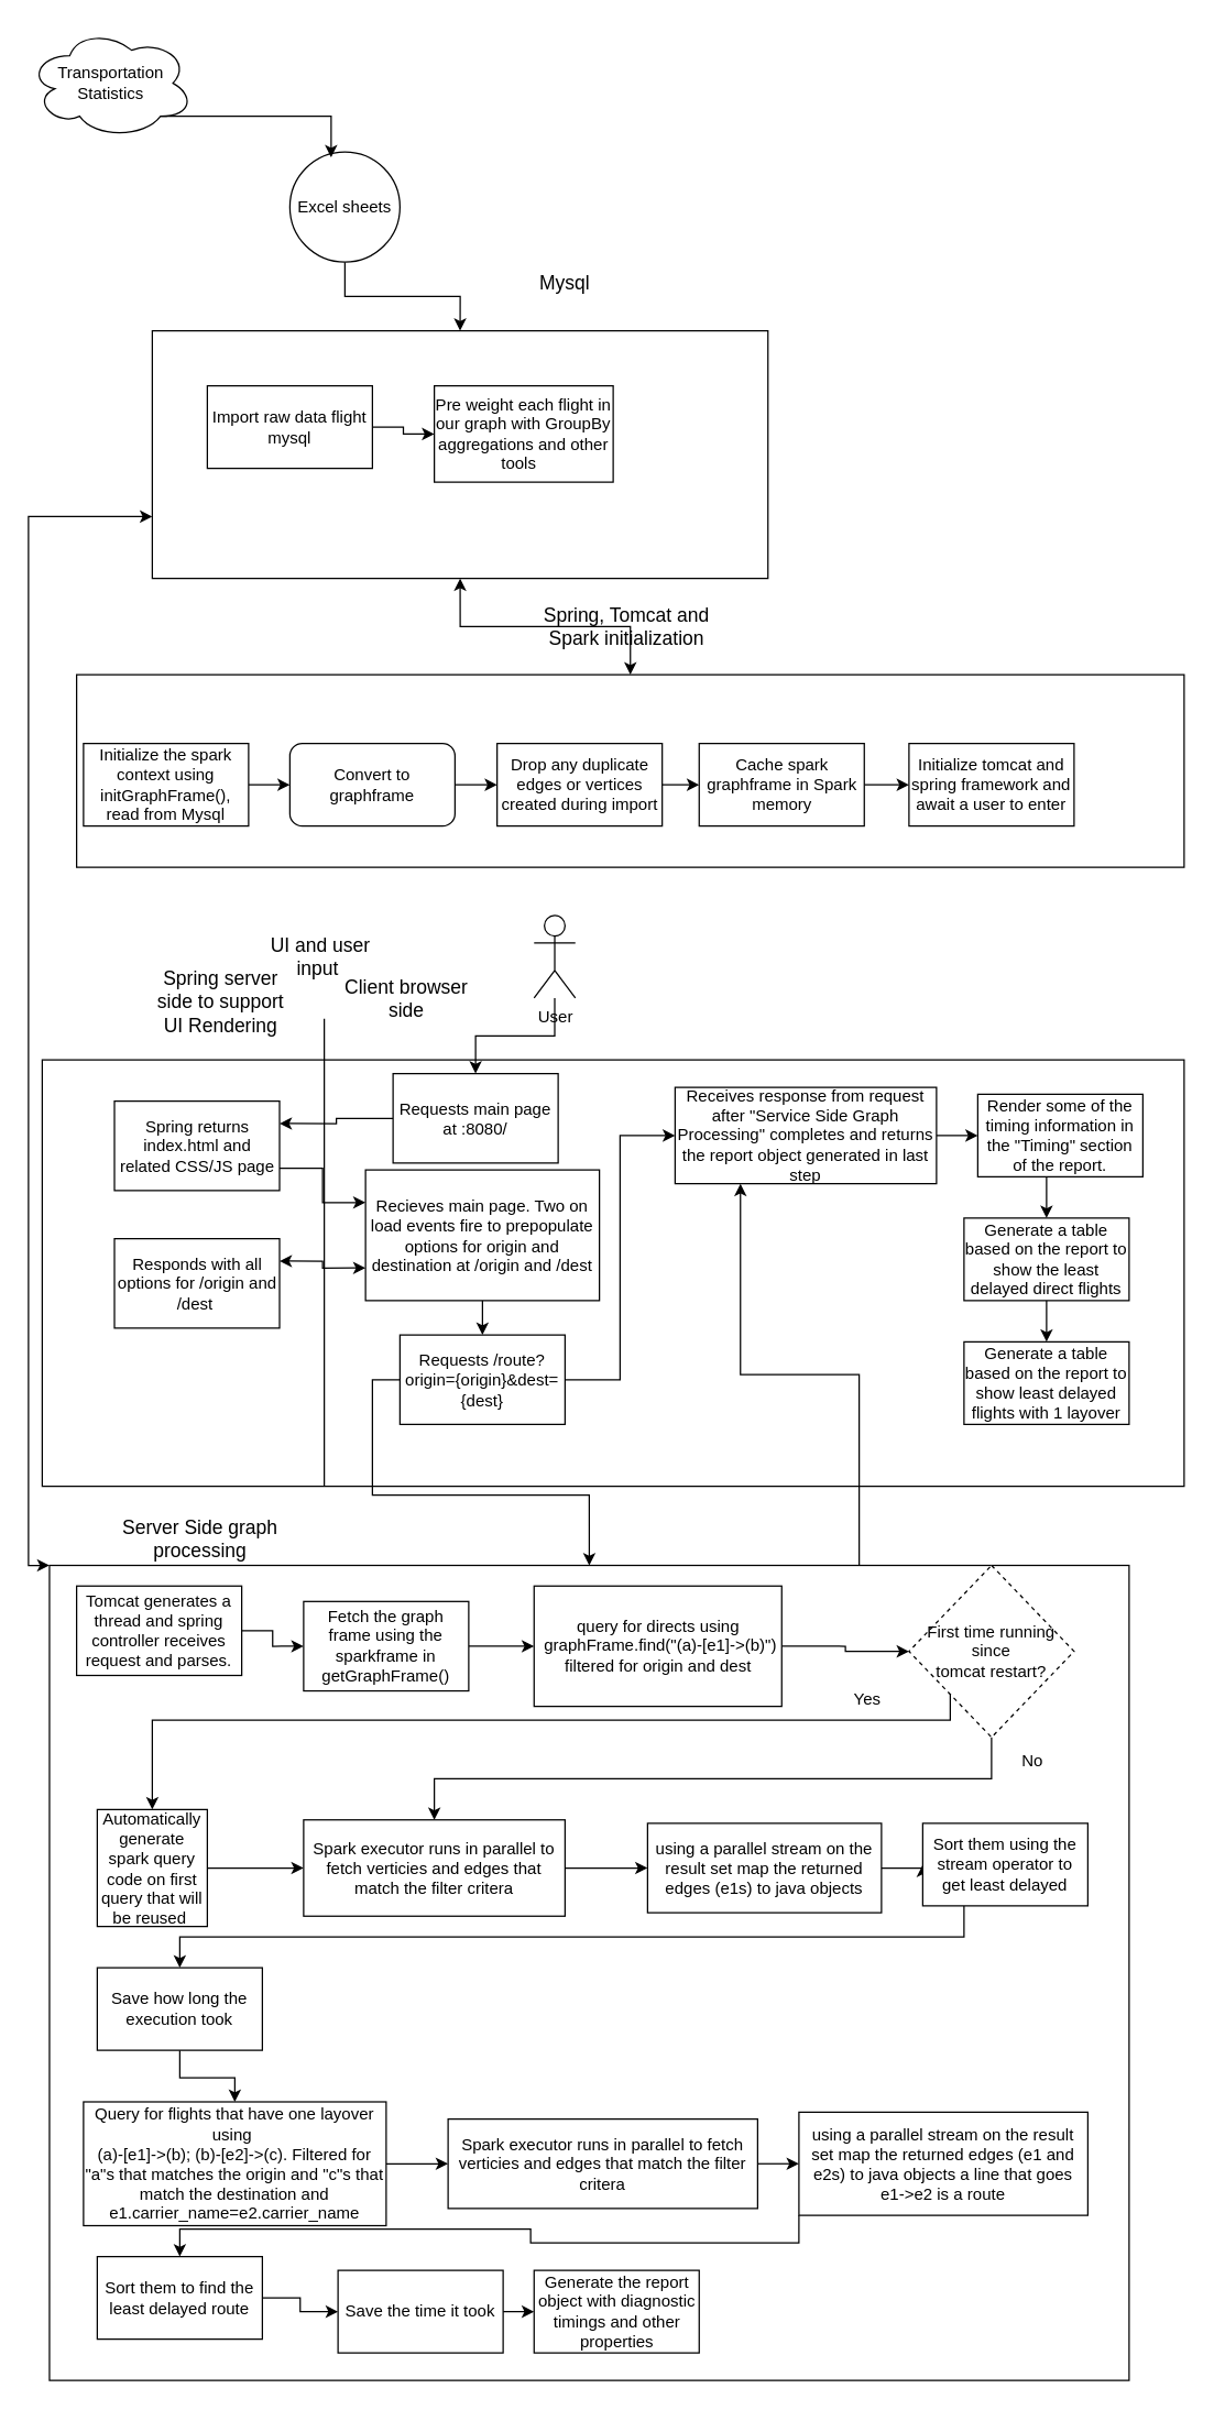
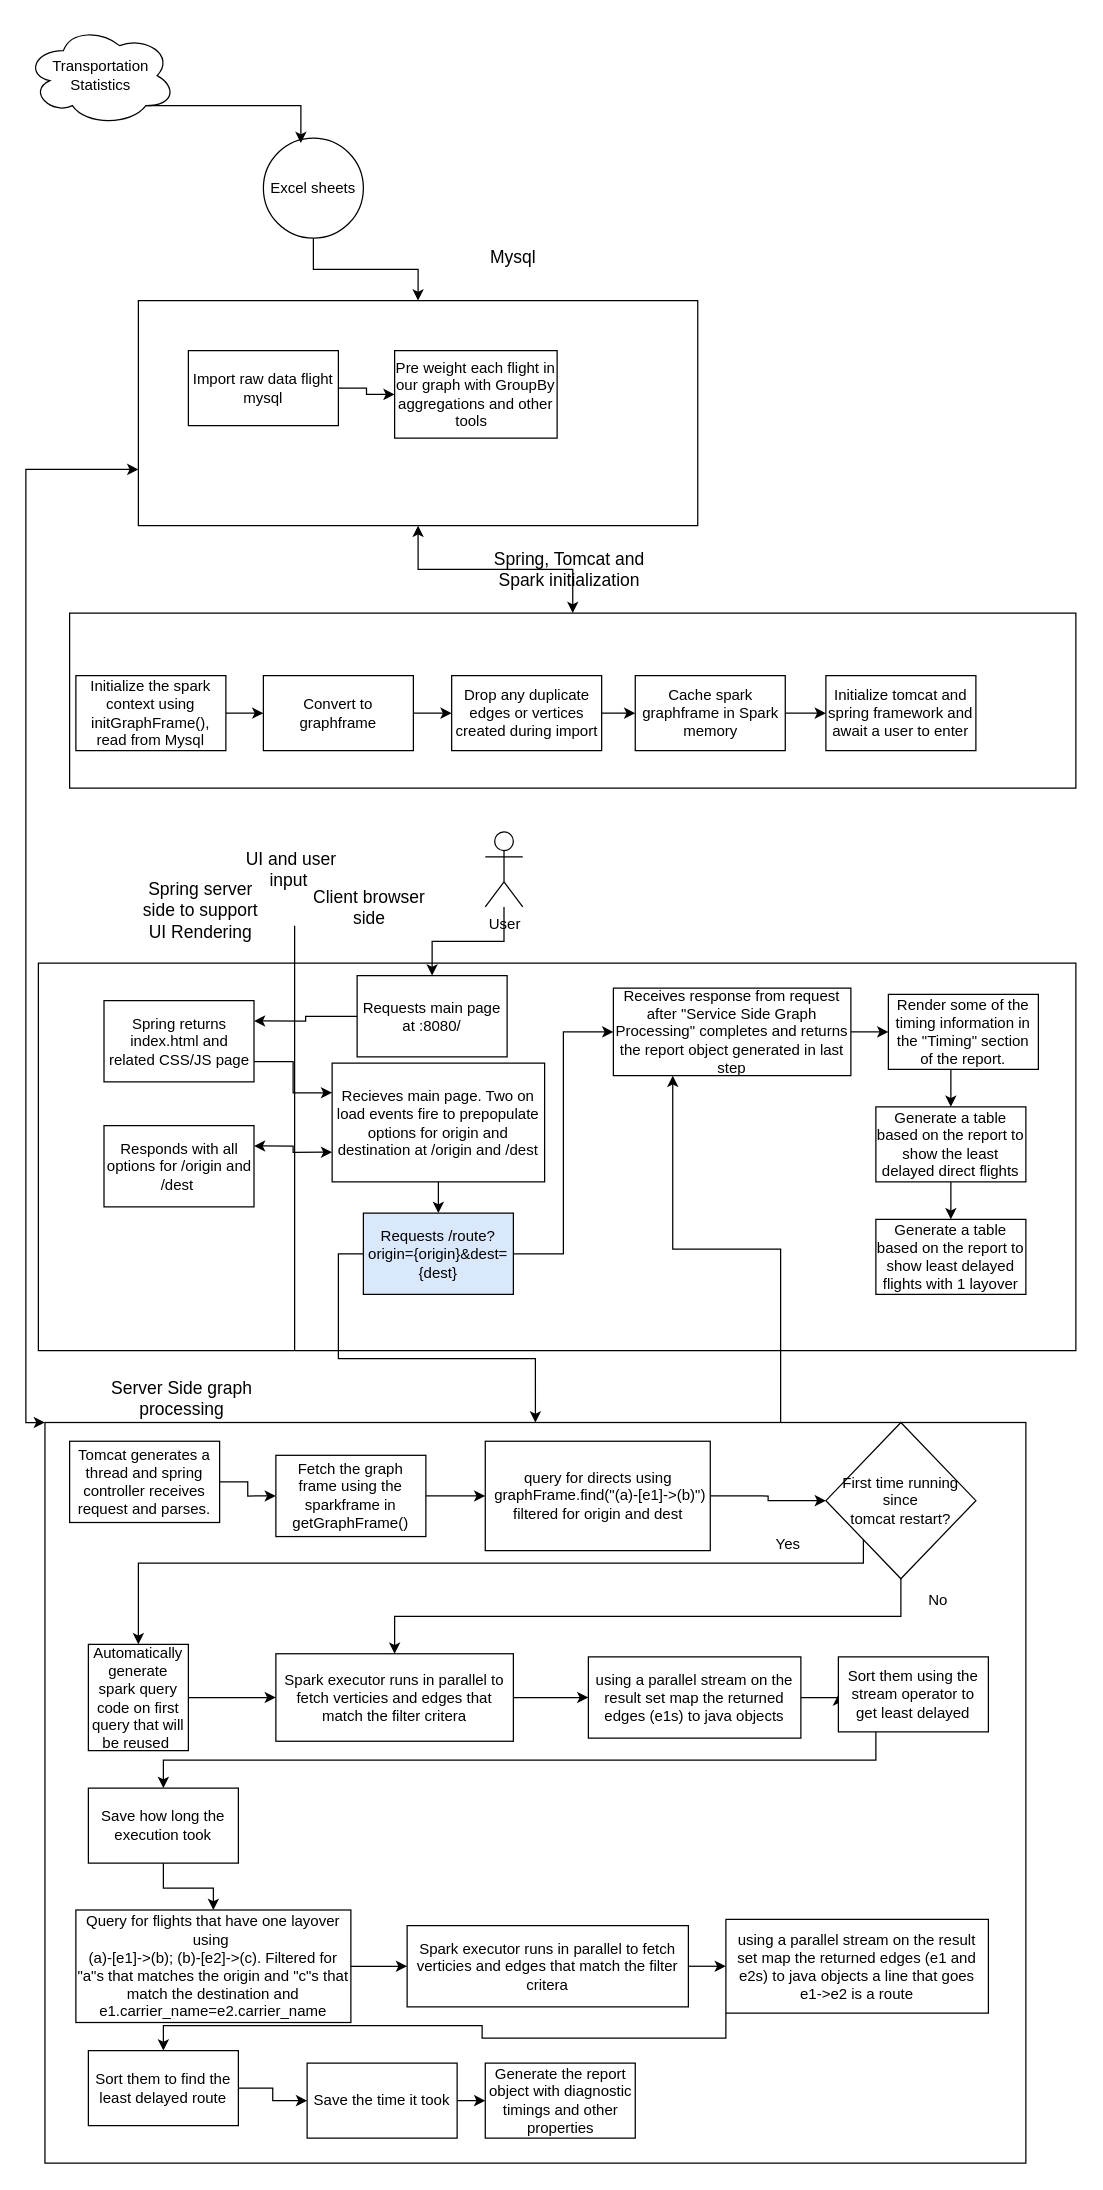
- <mxCell id="11" value="Convert to graphframe" style="whiteSpace=wrap;html=1;rounded=1;" parent="1" vertex="1"><mxGeometry x="210" y="540" width="120" height="60" as="geometry" /></mxCell>
+ <mxCell id="11" value="Convert to graphframe" style="rounded=0;whiteSpace=wrap;html=1;" parent="1" vertex="1"><mxGeometry x="210" y="540" width="120" height="60" as="geometry" /></mxCell>
- <mxCell id="34" value="Requests /route?origin={origin}&amp;amp;dest={dest}" style="rounded=0;whiteSpace=wrap;html=1;" parent="1" vertex="1"><mxGeometry x="290" y="970" width="120" height="65" as="geometry" /></mxCell>
+ <mxCell id="34" value="Requests /route?origin={origin}&amp;amp;dest={dest}" style="rounded=0;whiteSpace=wrap;html=1;fillColor=#dae8fc;" parent="1" vertex="1"><mxGeometry x="290" y="970" width="120" height="65" as="geometry" /></mxCell>
- <mxCell id="43" value="First time running since &lt;br&gt;tomcat restart?" style="rhombus;whiteSpace=wrap;html=1;dashed=1;" vertex="1" parent="1"><mxGeometry x="660.01" y="1137.5" width="120" height="125" as="geometry" /></mxCell>
+ <mxCell id="43" value="First time running since &lt;br&gt;tomcat restart?" style="rhombus;whiteSpace=wrap;html=1;" vertex="1" parent="1"><mxGeometry x="660.01" y="1137.5" width="120" height="125" as="geometry" /></mxCell>
